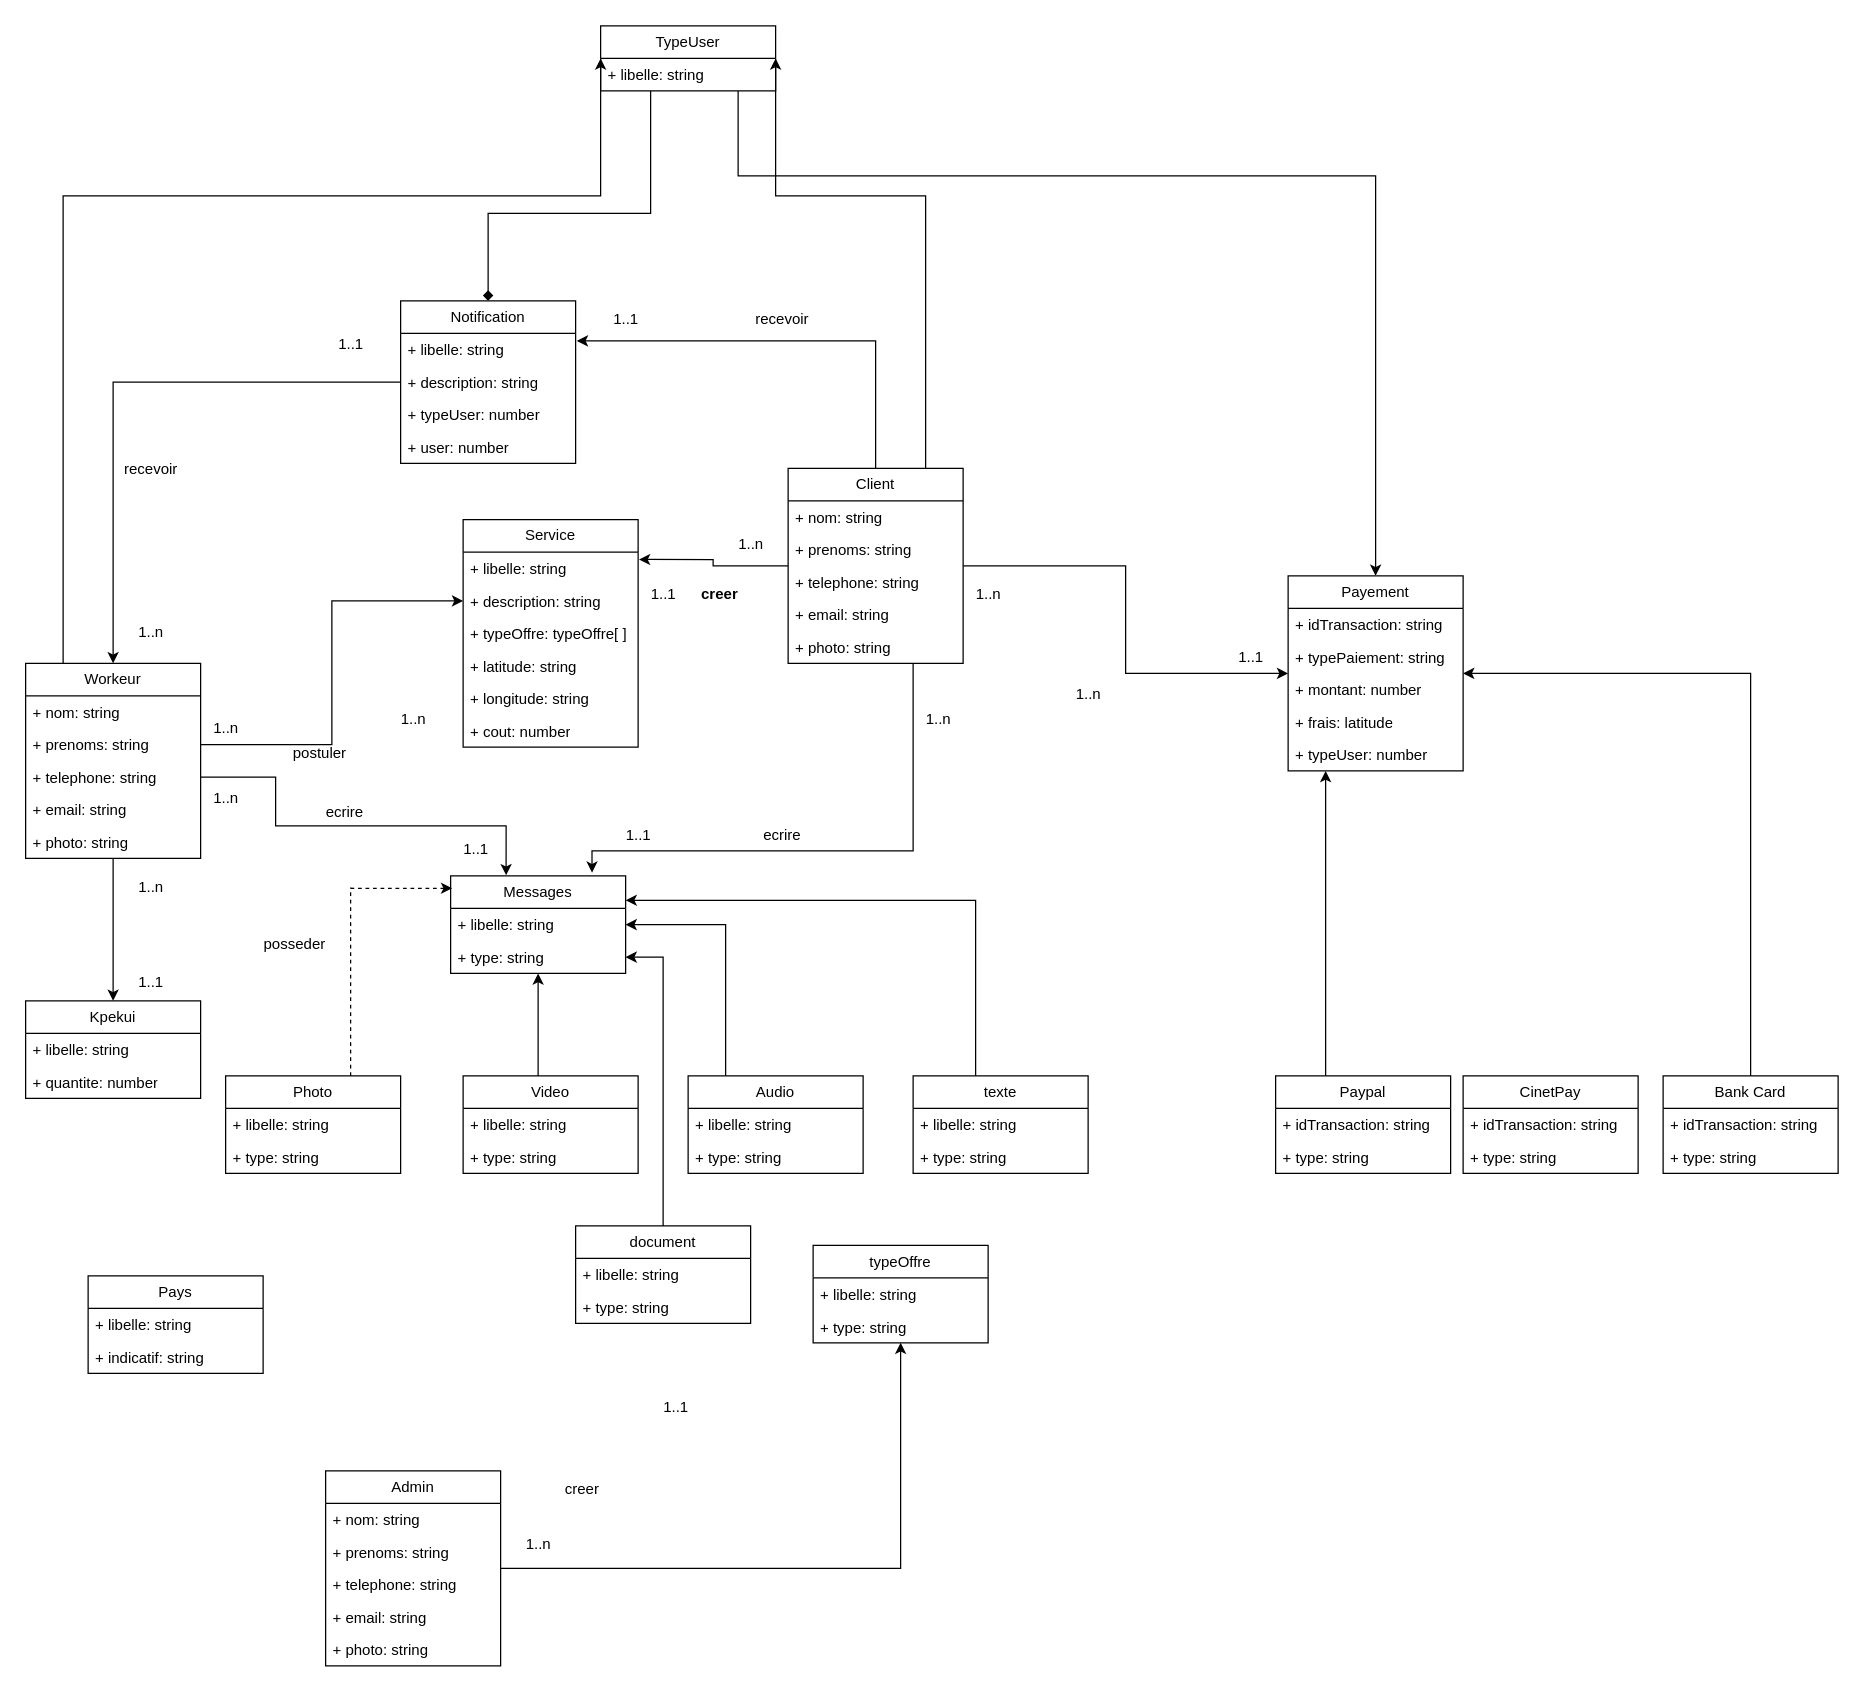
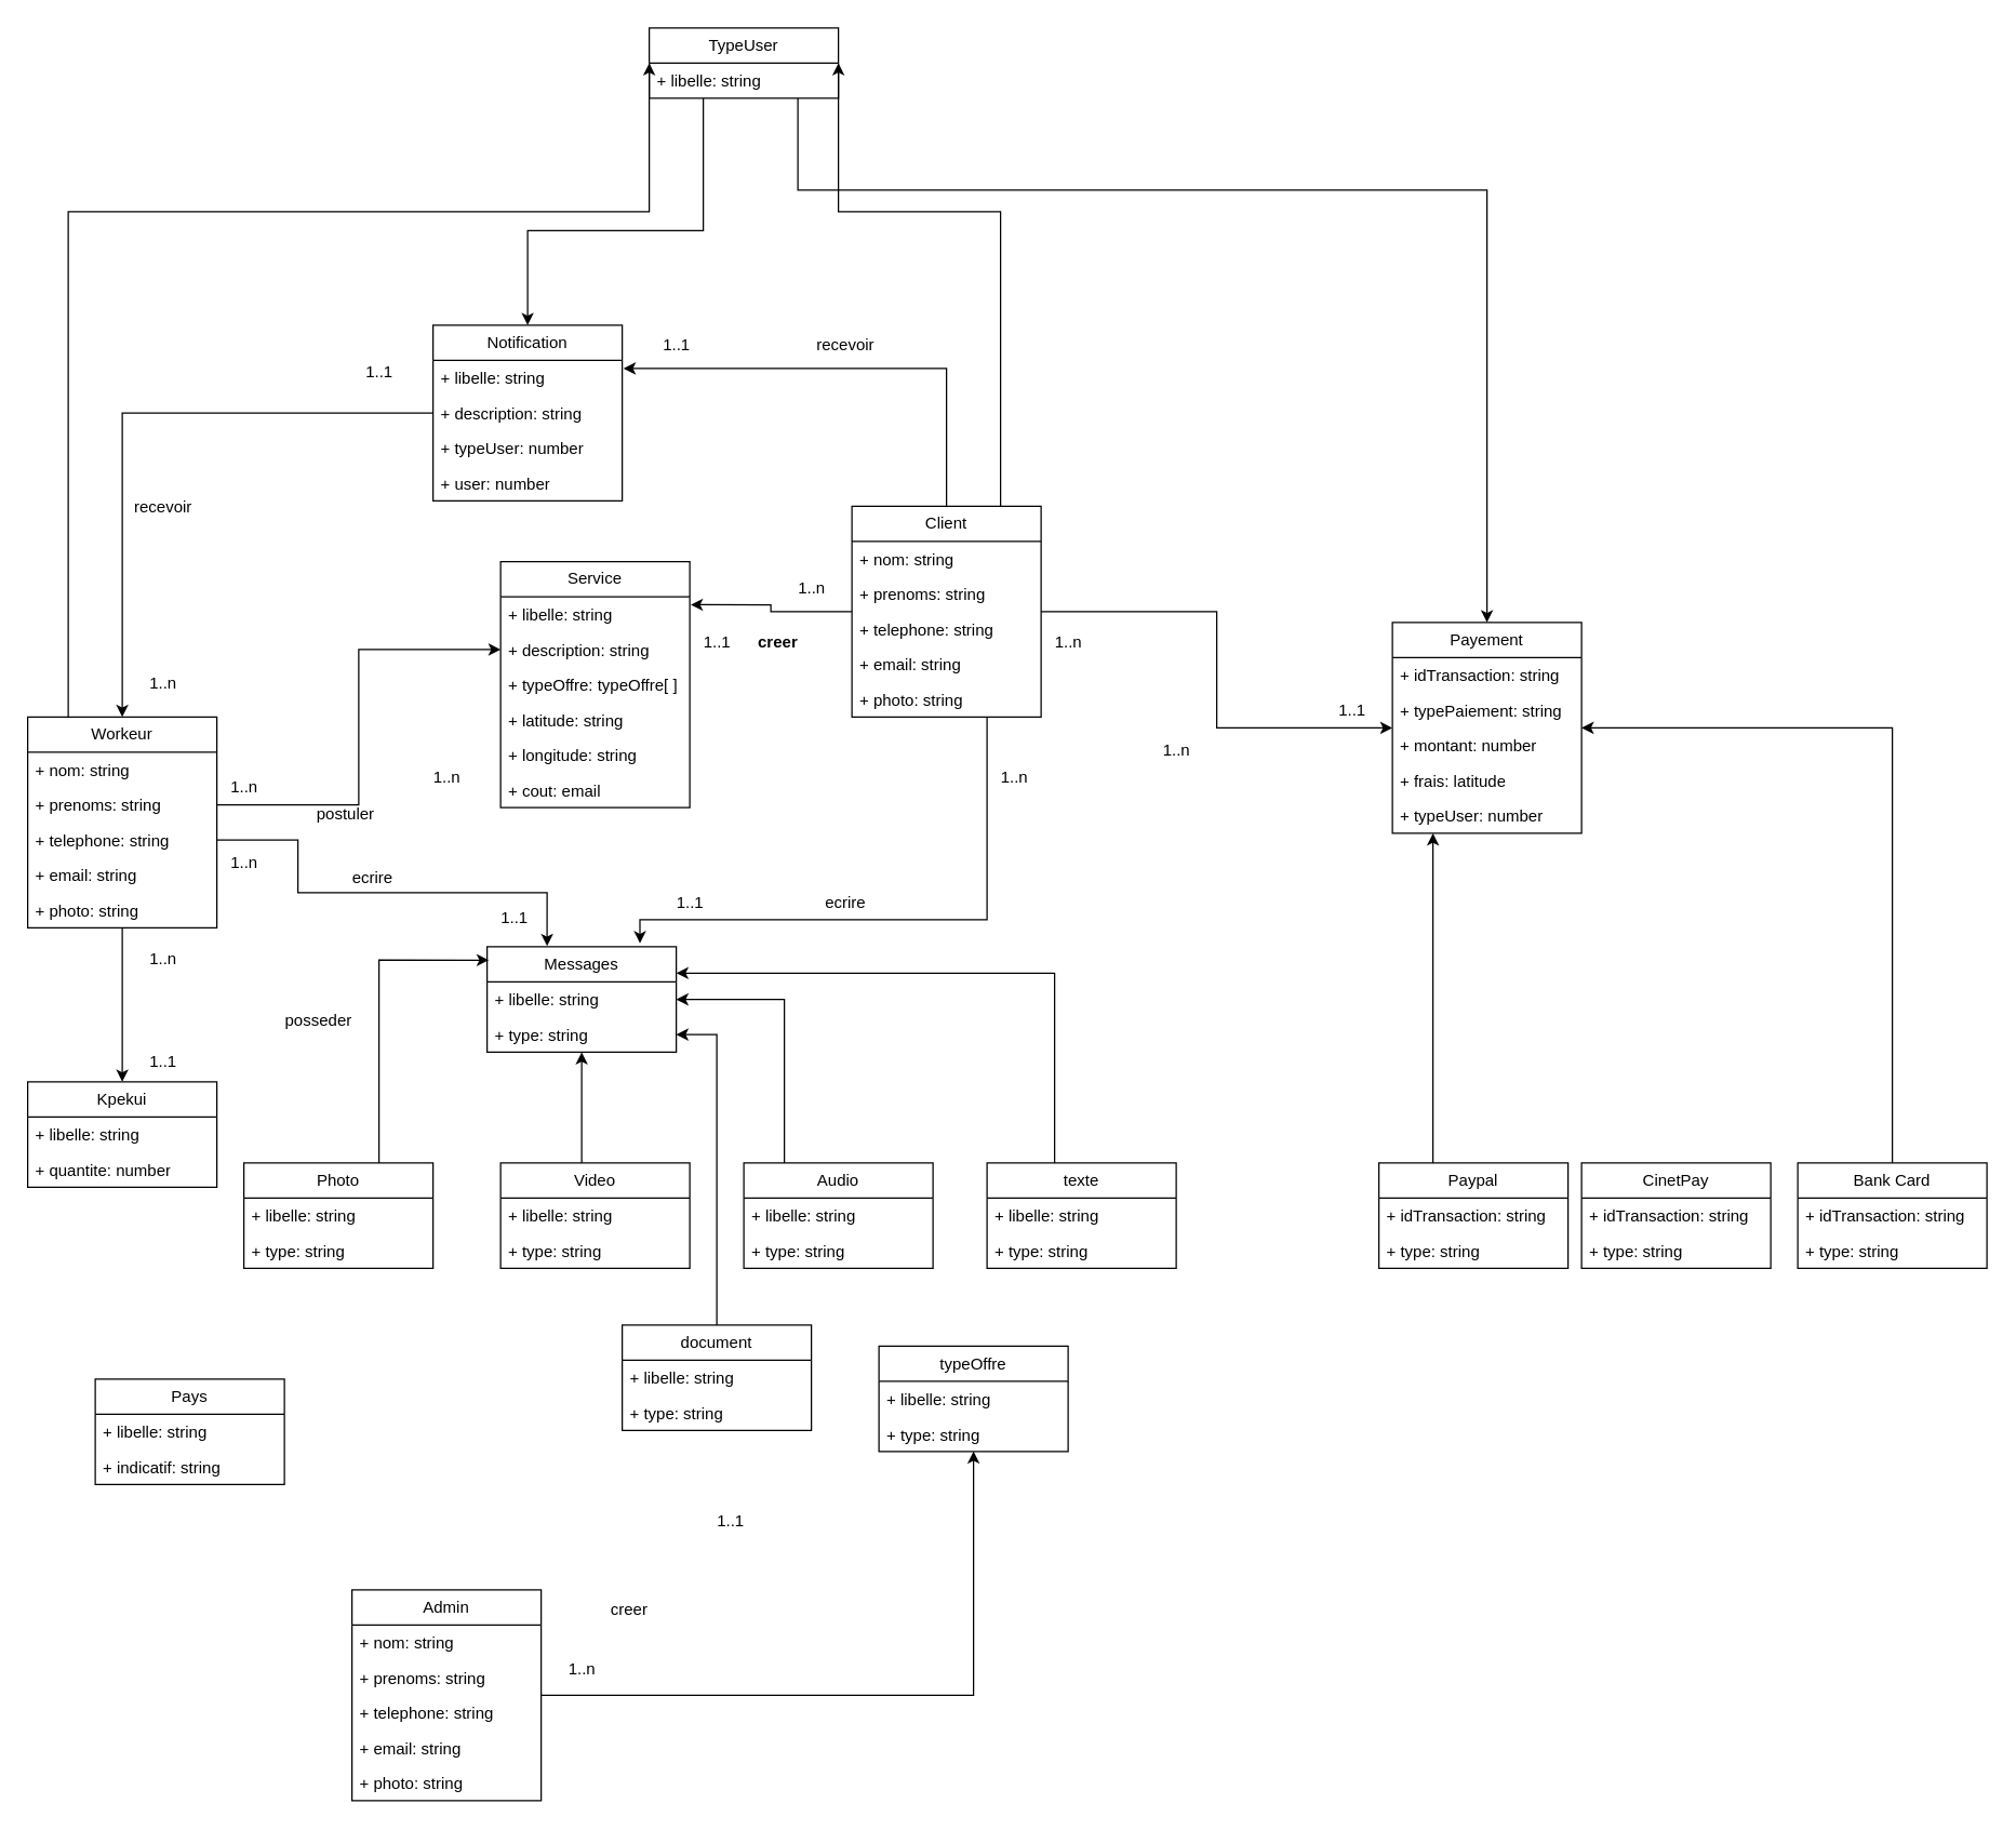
- <mxCell id="105" style="edgeStyle=orthogonalEdgeStyle;rounded=0;orthogonalLoop=1;jettySize=auto;html=1;entryX=0.5;entryY=0;entryDx=0;entryDy=0;endArrow=diamond;" parent="1" source="107" target="87" edge="1"><mxGeometry relative="1" as="geometry"><Array as="points"><mxPoint x="520" y="170" /><mxPoint x="390" y="170" /></Array></mxGeometry></mxCell>
+ <mxCell id="105" style="edgeStyle=orthogonalEdgeStyle;rounded=0;orthogonalLoop=1;jettySize=auto;html=1;entryX=0.5;entryY=0;entryDx=0;entryDy=0;" parent="1" source="107" target="87" edge="1"><mxGeometry relative="1" as="geometry"><Array as="points"><mxPoint x="520" y="170" /><mxPoint x="390" y="170" /></Array></mxGeometry></mxCell>
- <mxCell id="16" value="+ cout: number" style="text;strokeColor=none;fillColor=none;align=left;verticalAlign=top;spacingLeft=4;spacingRight=4;overflow=hidden;rotatable=0;points=[[0,0.5],[1,0.5]];portConstraint=eastwest;whiteSpace=wrap;html=1;" parent="10" vertex="1"><mxGeometry y="156" width="140" height="26" as="geometry" /></mxCell>
+ <mxCell id="16" value="+ cout: email" style="text;strokeColor=none;fillColor=none;align=left;verticalAlign=top;spacingLeft=4;spacingRight=4;overflow=hidden;rotatable=0;points=[[0,0.5],[1,0.5]];portConstraint=eastwest;whiteSpace=wrap;html=1;" parent="10" vertex="1"><mxGeometry y="156" width="140" height="26" as="geometry" /></mxCell>
- <mxCell id="38" style="edgeStyle=orthogonalEdgeStyle;rounded=0;orthogonalLoop=1;jettySize=auto;html=1;entryX=0.009;entryY=0.127;entryDx=0;entryDy=0;entryPerimeter=0;dashed=1;" parent="1" source="39" target="35" edge="1"><mxGeometry relative="1" as="geometry"><Array as="points"><mxPoint x="280" y="710" /></Array></mxGeometry></mxCell>
+ <mxCell id="38" style="edgeStyle=orthogonalEdgeStyle;rounded=0;orthogonalLoop=1;jettySize=auto;html=1;entryX=0.009;entryY=0.127;entryDx=0;entryDy=0;entryPerimeter=0;" parent="1" source="39" target="35" edge="1"><mxGeometry relative="1" as="geometry"><Array as="points"><mxPoint x="280" y="710" /></Array></mxGeometry></mxCell>
